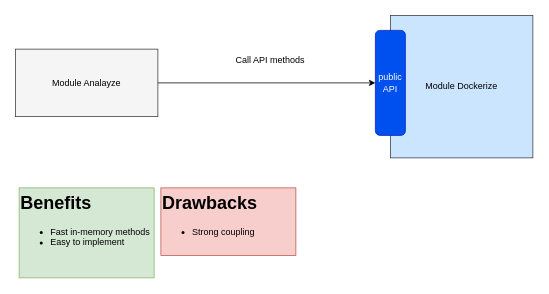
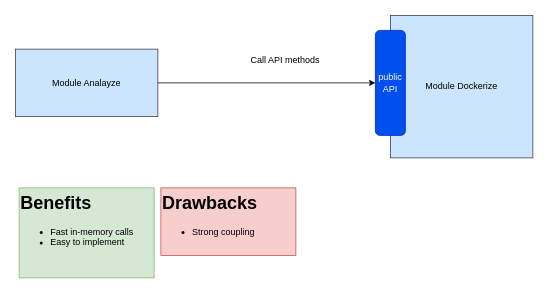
- <mxCell id="6" value="Call API methods" style="text;html=1;align=center;verticalAlign=middle;whiteSpace=wrap;rounded=0;" parent="1" vertex="1"><mxGeometry x="310" y="65" width="100" height="30" as="geometry" /></mxCell>
+ <mxCell id="6" value="Call API methods" style="text;html=1;align=center;verticalAlign=middle;whiteSpace=wrap;rounded=0;" parent="1" vertex="1"><mxGeometry x="330" y="65" width="100" height="30" as="geometry" /></mxCell>
- <mxCell id="2" value="Module Analayze" style="rounded=0;whiteSpace=wrap;html=1;fillColor=#f5f5f5;strokeColor=#36393d;" parent="1" vertex="1"><mxGeometry x="20" y="65" width="190" height="90" as="geometry" /></mxCell>
+ <mxCell id="2" value="Module Analayze" style="rounded=0;whiteSpace=wrap;html=1;fillColor=#cce5ff;strokeColor=#36393d;" parent="1" vertex="1"><mxGeometry x="20" y="65" width="190" height="90" as="geometry" /></mxCell>
- <mxCell id="7" value="&lt;h1 style=&quot;margin-top: 0px;&quot;&gt;Benefits&lt;/h1&gt;&lt;p&gt;&lt;/p&gt;&lt;ul&gt;&lt;li&gt;Fast in-memory methods&lt;/li&gt;&lt;li&gt;Easy to implement&lt;/li&gt;&lt;/ul&gt;&lt;p&gt;&lt;/p&gt;" style="text;html=1;whiteSpace=wrap;overflow=hidden;rounded=0;fillColor=#d5e8d4;strokeColor=#82b366;" parent="1" vertex="1"><mxGeometry x="25" y="250" width="180" height="120" as="geometry" /></mxCell>
+ <mxCell id="7" value="&lt;h1 style=&quot;margin-top: 0px;&quot;&gt;Benefits&lt;/h1&gt;&lt;p&gt;&lt;/p&gt;&lt;ul&gt;&lt;li&gt;Fast in-memory calls&lt;/li&gt;&lt;li&gt;Easy to implement&lt;/li&gt;&lt;/ul&gt;&lt;p&gt;&lt;/p&gt;" style="text;html=1;whiteSpace=wrap;overflow=hidden;rounded=0;fillColor=#d5e8d4;strokeColor=#82b366;" parent="1" vertex="1"><mxGeometry x="25" y="250" width="180" height="120" as="geometry" /></mxCell>
